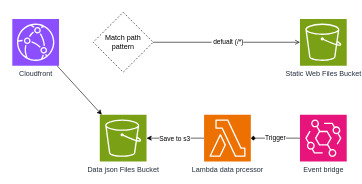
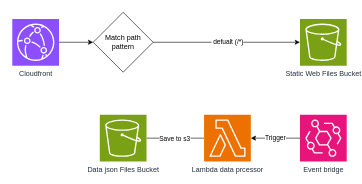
- <mxCell id="13" value="Match path pattern" style="rhombus;whiteSpace=wrap;html=1;labelBackgroundColor=none;labelBorderColor=none;dashed=1;" parent="1" vertex="1"><mxGeometry x="155" y="20" width="100" height="100" as="geometry" /></mxCell>
+ <mxCell id="13" value="Match path pattern" style="rhombus;whiteSpace=wrap;html=1;labelBackgroundColor=none;labelBorderColor=none;" parent="1" vertex="1"><mxGeometry x="155" y="20" width="100" height="100" as="geometry" /></mxCell>
- <mxCell id="11" value="" style="edgeStyle=none;html=1;endArrow=open;" edge="1" parent="1" source="13" target="9"><mxGeometry relative="1" as="geometry" /></mxCell>
+ <mxCell id="11" value="" style="edgeStyle=none;html=1;" edge="1" parent="1" source="13" target="9"><mxGeometry relative="1" as="geometry" /></mxCell>
- <mxCell id="2" value="" style="edgeStyle=none;html=1;" parent="1" source="3" target="10" edge="1"><mxGeometry relative="1" as="geometry" /></mxCell>
+ <mxCell id="2" value="" style="edgeStyle=none;html=1;" parent="1" source="3" target="13" edge="1"><mxGeometry relative="1" as="geometry" /></mxCell>
- <mxCell id="4" value="" style="edgeStyle=none;html=1;" edge="1" parent="1" source="6" target="10"><mxGeometry relative="1" as="geometry" /></mxCell>
+ <mxCell id="4" value="" style="edgeStyle=none;html=1;endArrow=none;" edge="1" parent="1" source="6" target="10"><mxGeometry relative="1" as="geometry" /></mxCell>
- <mxCell id="7" value="Trigger" style="edgeStyle=none;html=1;endArrow=diamond;" parent="1" source="8" target="6" edge="1"><mxGeometry relative="1" as="geometry" /></mxCell>
+ <mxCell id="7" value="Trigger" style="edgeStyle=none;html=1;" parent="1" source="8" target="6" edge="1"><mxGeometry relative="1" as="geometry" /></mxCell>
